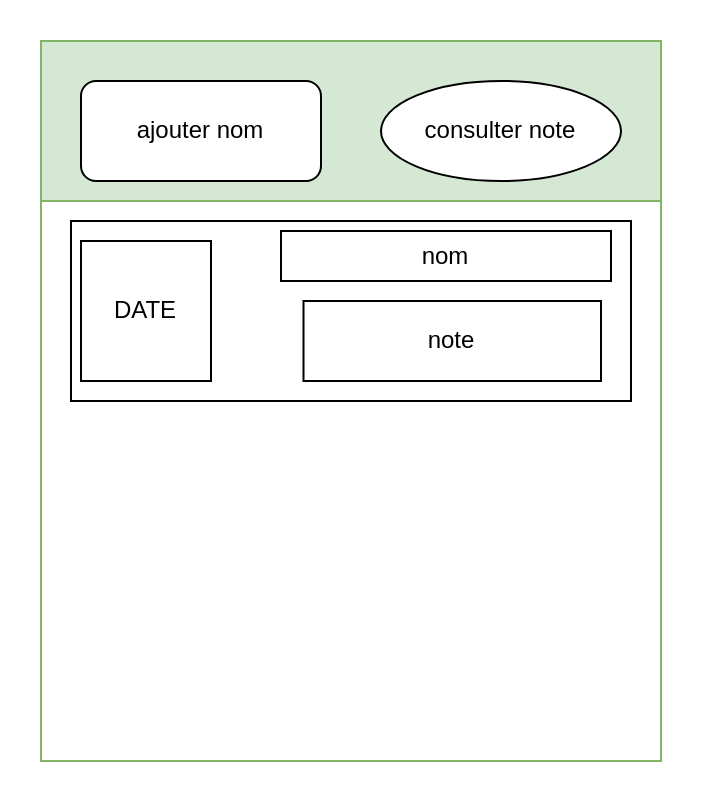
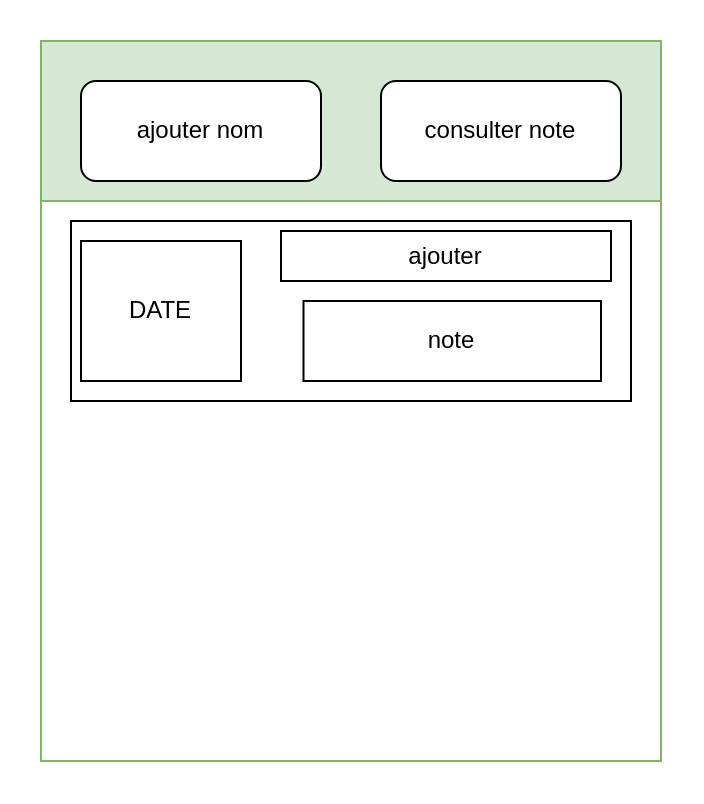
- <mxCell id="4" value="consulter note" style="ellipse;whiteSpace=wrap;html=1;" vertex="1" parent="2"><mxGeometry x="170" y="20" width="120" height="50" as="geometry" /></mxCell>
+ <mxCell id="4" value="consulter note" style="rounded=1;whiteSpace=wrap;html=1;" vertex="1" parent="2"><mxGeometry x="170" y="20" width="120" height="50" as="geometry" /></mxCell>
- <mxCell id="6" value="nom" style="rounded=0;whiteSpace=wrap;html=1;" vertex="1" parent="2"><mxGeometry x="120" y="95" width="165" height="25" as="geometry" /></mxCell>
+ <mxCell id="6" value="ajouter" style="rounded=0;whiteSpace=wrap;html=1;" vertex="1" parent="2"><mxGeometry x="120" y="95" width="165" height="25" as="geometry" /></mxCell>
- <mxCell id="7" value="DATE" style="rounded=0;whiteSpace=wrap;html=1;" vertex="1" parent="2"><mxGeometry x="20" y="100" width="65" height="70" as="geometry" /></mxCell>
+ <mxCell id="7" value="DATE" style="rounded=0;whiteSpace=wrap;html=1;" vertex="1" parent="2"><mxGeometry x="20" y="100" width="80" height="70" as="geometry" /></mxCell>
